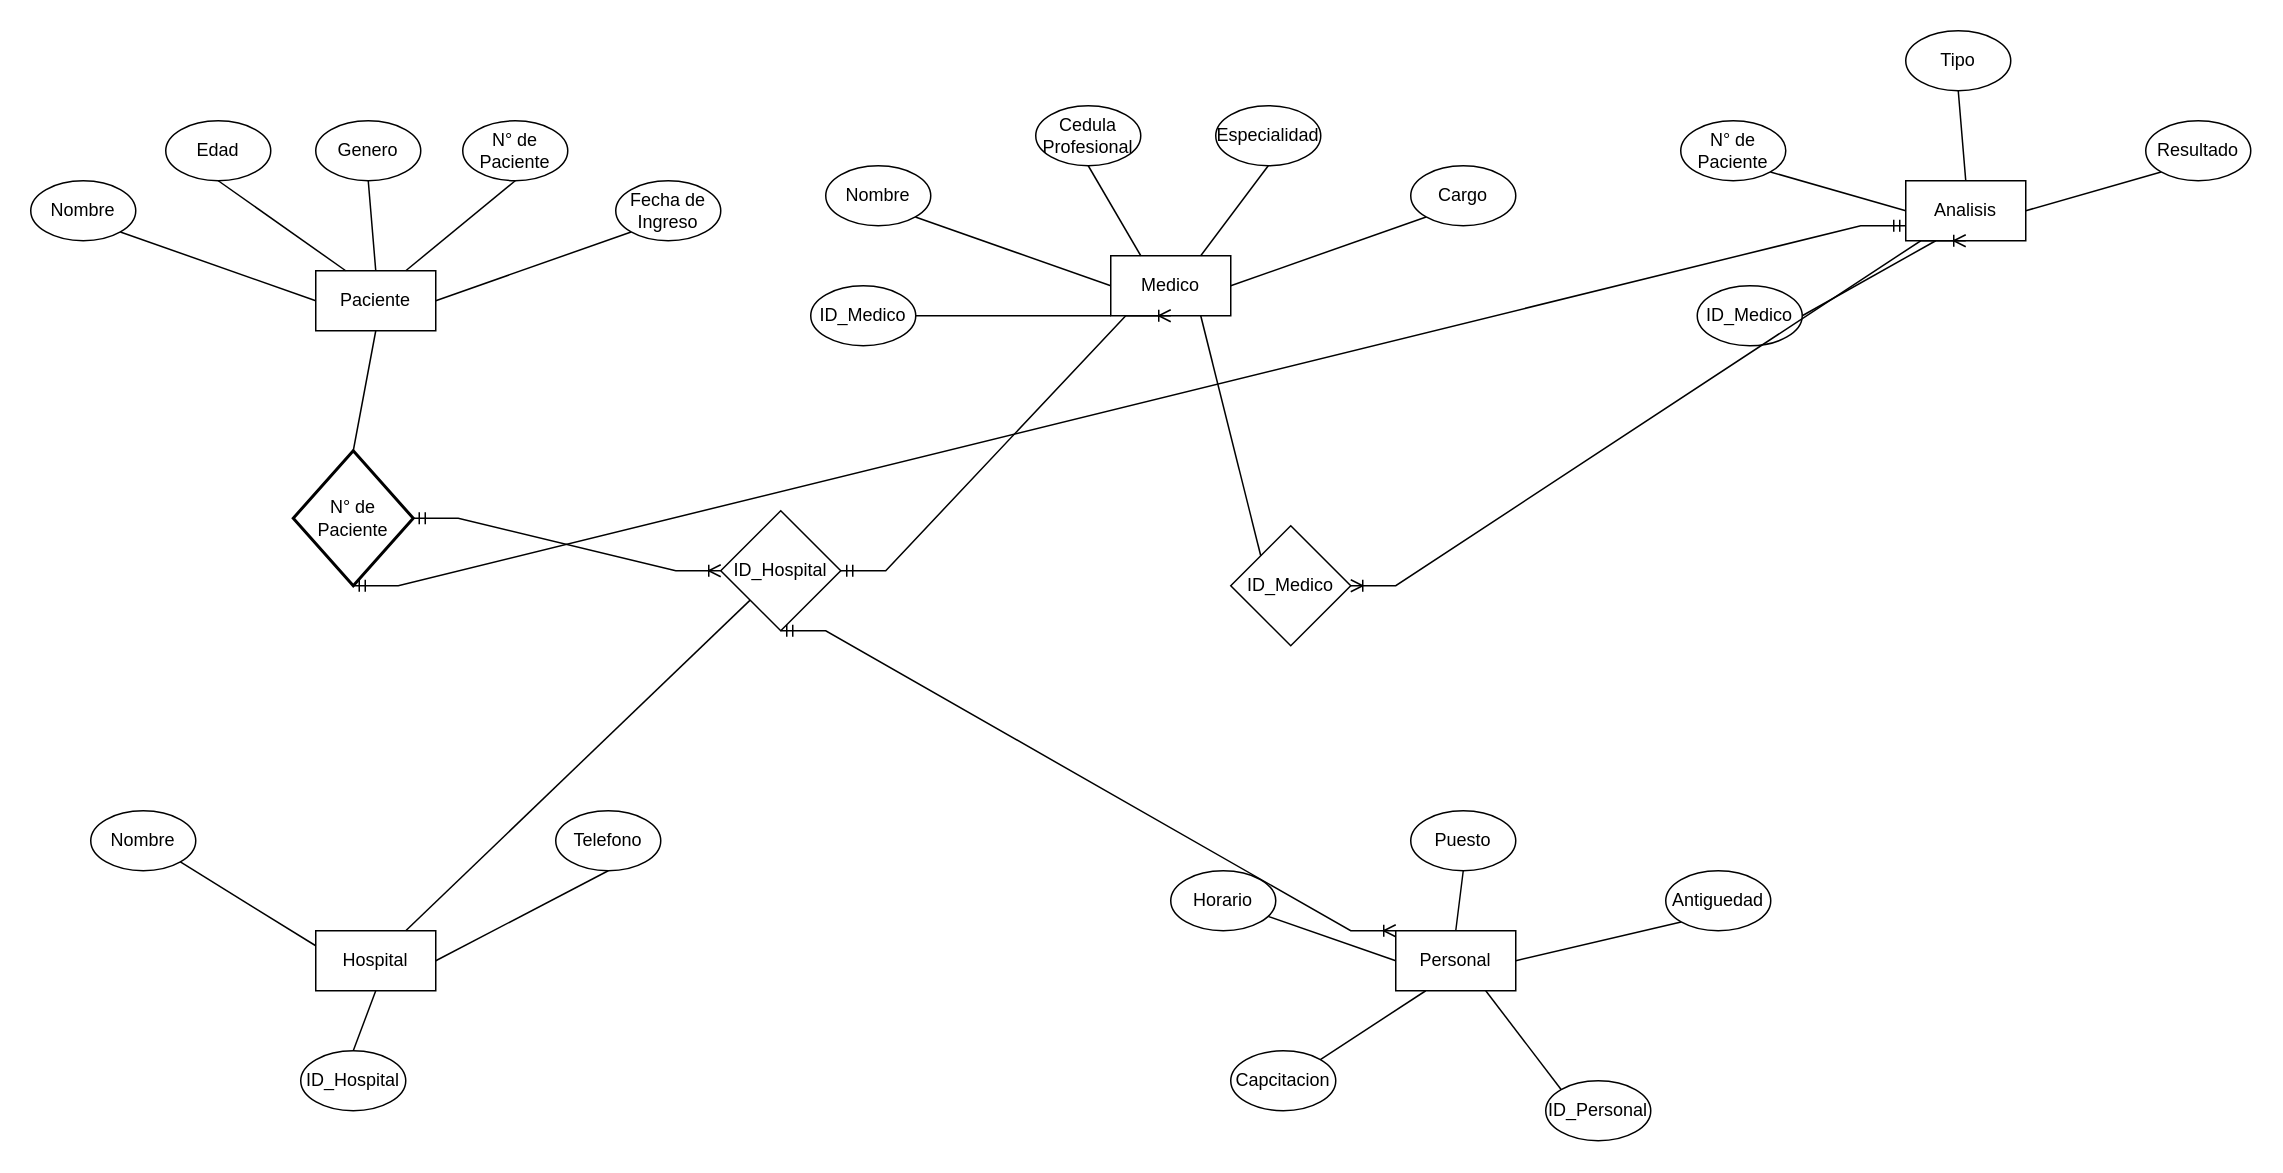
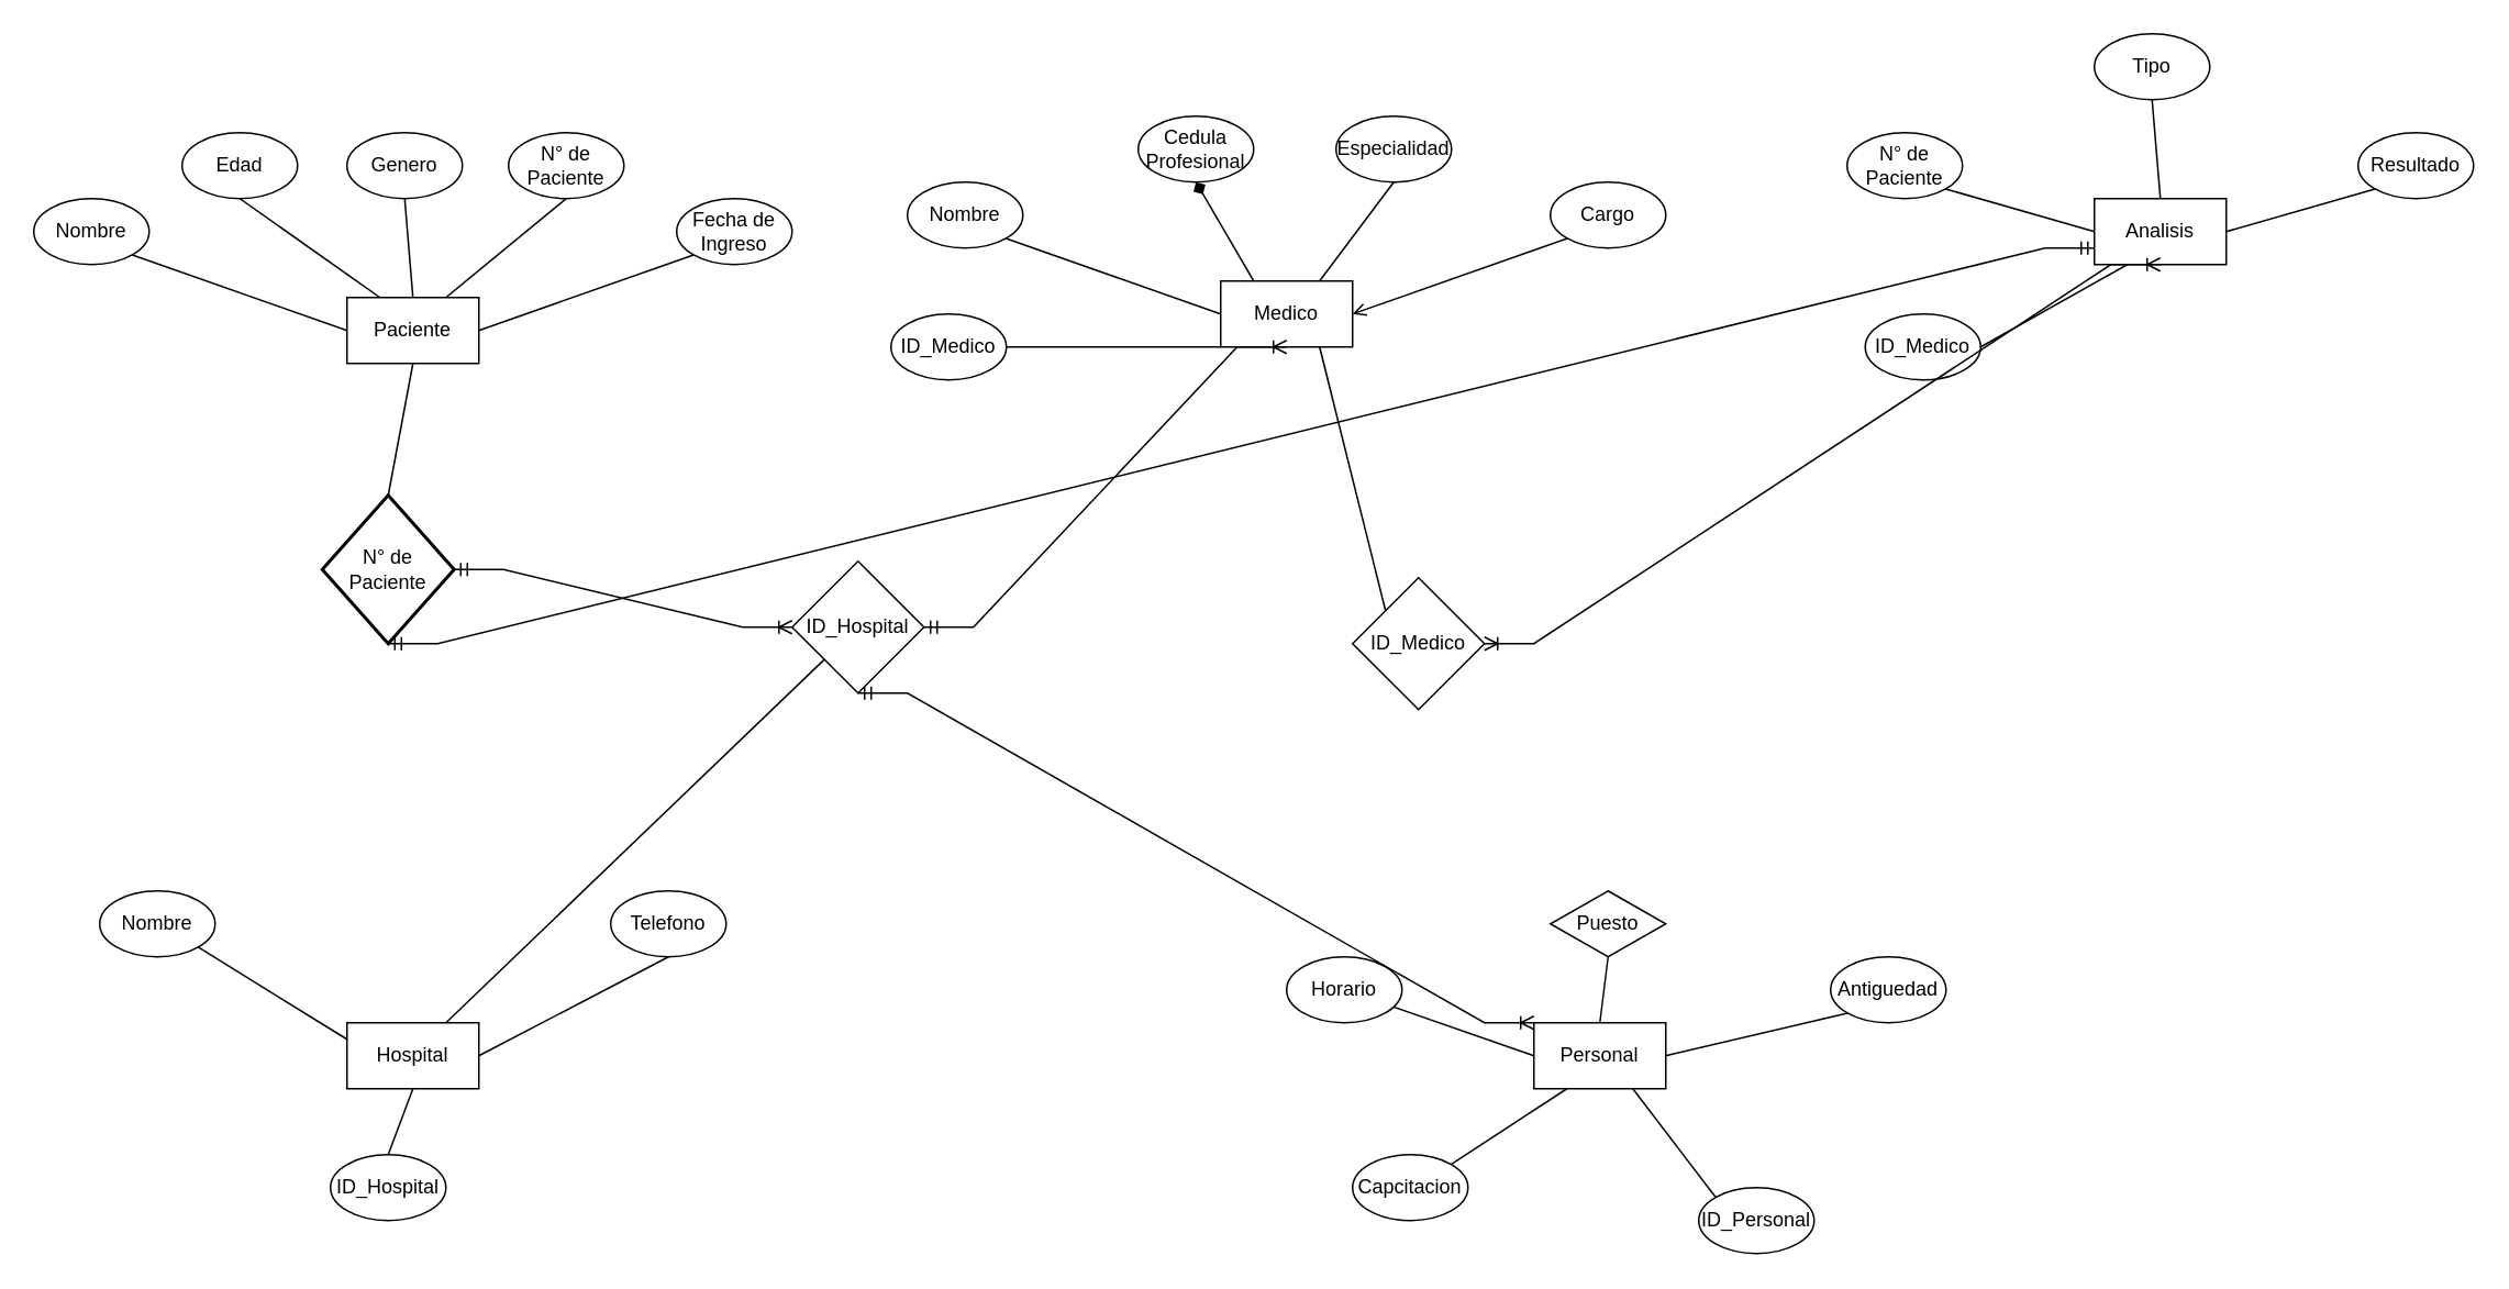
- <mxCell id="19" value="" style="endArrow=none;html=1;rounded=0;entryX=0.5;entryY=1;entryDx=0;entryDy=0;exitX=0.25;exitY=0;exitDx=0;exitDy=0;" parent="1" source="13" target="15" edge="1"><mxGeometry width="50" height="50" relative="1" as="geometry"><mxPoint x="795" y="170" as="sourcePoint" /><mxPoint x="710" y="110" as="targetPoint" /></mxGeometry></mxCell>
+ <mxCell id="19" value="" style="endArrow=diamond;html=1;rounded=0;entryX=0.5;entryY=1;entryDx=0;entryDy=0;exitX=0.25;exitY=0;exitDx=0;exitDy=0;" parent="1" source="13" target="15" edge="1"><mxGeometry width="50" height="50" relative="1" as="geometry"><mxPoint x="795" y="170" as="sourcePoint" /><mxPoint x="710" y="110" as="targetPoint" /></mxGeometry></mxCell>
- <mxCell id="21" value="" style="endArrow=none;html=1;rounded=0;entryX=1;entryY=0.5;entryDx=0;entryDy=0;exitX=0;exitY=1;exitDx=0;exitDy=0;" parent="1" source="17" target="13" edge="1"><mxGeometry width="50" height="50" relative="1" as="geometry"><mxPoint x="950" y="150" as="sourcePoint" /><mxPoint x="820" y="196" as="targetPoint" /></mxGeometry></mxCell>
+ <mxCell id="21" value="" style="endArrow=open;html=1;rounded=0;entryX=1;entryY=0.5;entryDx=0;entryDy=0;exitX=0;exitY=1;exitDx=0;exitDy=0;" parent="1" source="17" target="13" edge="1"><mxGeometry width="50" height="50" relative="1" as="geometry"><mxPoint x="950" y="150" as="sourcePoint" /><mxPoint x="820" y="196" as="targetPoint" /></mxGeometry></mxCell>
- <mxCell id="41" value="Puesto" style="ellipse;whiteSpace=wrap;html=1;" parent="1" vertex="1"><mxGeometry x="940" y="540" width="70" height="40" as="geometry" /></mxCell>
+ <mxCell id="41" value="Puesto" style="rhombus;whiteSpace=wrap;html=1;" parent="1" vertex="1"><mxGeometry x="940" y="540" width="70" height="40" as="geometry" /></mxCell>
